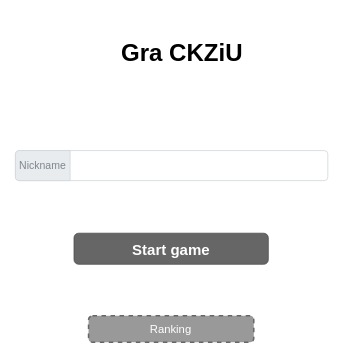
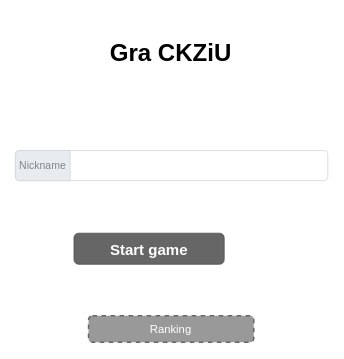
- <mxCell id="6" value="&lt;h1 style=&quot;font-size: 32px;&quot;&gt;Gra CKZiU&lt;/h1&gt;" style="text;html=1;strokeColor=none;fillColor=none;spacing=5;spacingTop=-20;whiteSpace=wrap;overflow=hidden;rounded=0;labelBackgroundColor=none;labelBorderColor=none;fontSize=32;align=center;verticalAlign=middle;" vertex="1" parent="1"><mxGeometry x="147.37" y="20" width="190" height="120" as="geometry" /></mxCell>
+ <mxCell id="6" value="&lt;h1 style=&quot;font-size: 32px;&quot;&gt;Gra CKZiU&lt;/h1&gt;" style="text;html=1;strokeColor=none;fillColor=none;spacing=5;spacingTop=-20;whiteSpace=wrap;overflow=hidden;rounded=0;labelBackgroundColor=none;labelBorderColor=none;fontSize=32;align=center;verticalAlign=middle;" vertex="1" parent="1"><mxGeometry x="132.37" y="20" width="190" height="120" as="geometry" /></mxCell>
- <mxCell id="4" value="Start game" style="rounded=1;html=1;shadow=0;dashed=0;whiteSpace=wrap;fontSize=20;fillColor=#666666;align=center;strokeColor=#4D4D4D;fontColor=#ffffff;labelBackgroundColor=none;labelBorderColor=none;fontStyle=1" vertex="1" parent="1"><mxGeometry x="98" y="310" width="258.75" height="41.4" as="geometry" /></mxCell>
+ <mxCell id="4" value="Start game" style="rounded=1;html=1;shadow=0;dashed=0;whiteSpace=wrap;fontSize=20;fillColor=#666666;align=center;strokeColor=#4D4D4D;fontColor=#ffffff;labelBackgroundColor=none;labelBorderColor=none;fontStyle=1" vertex="1" parent="1"><mxGeometry x="98" y="310" width="200" height="41.4" as="geometry" /></mxCell>
